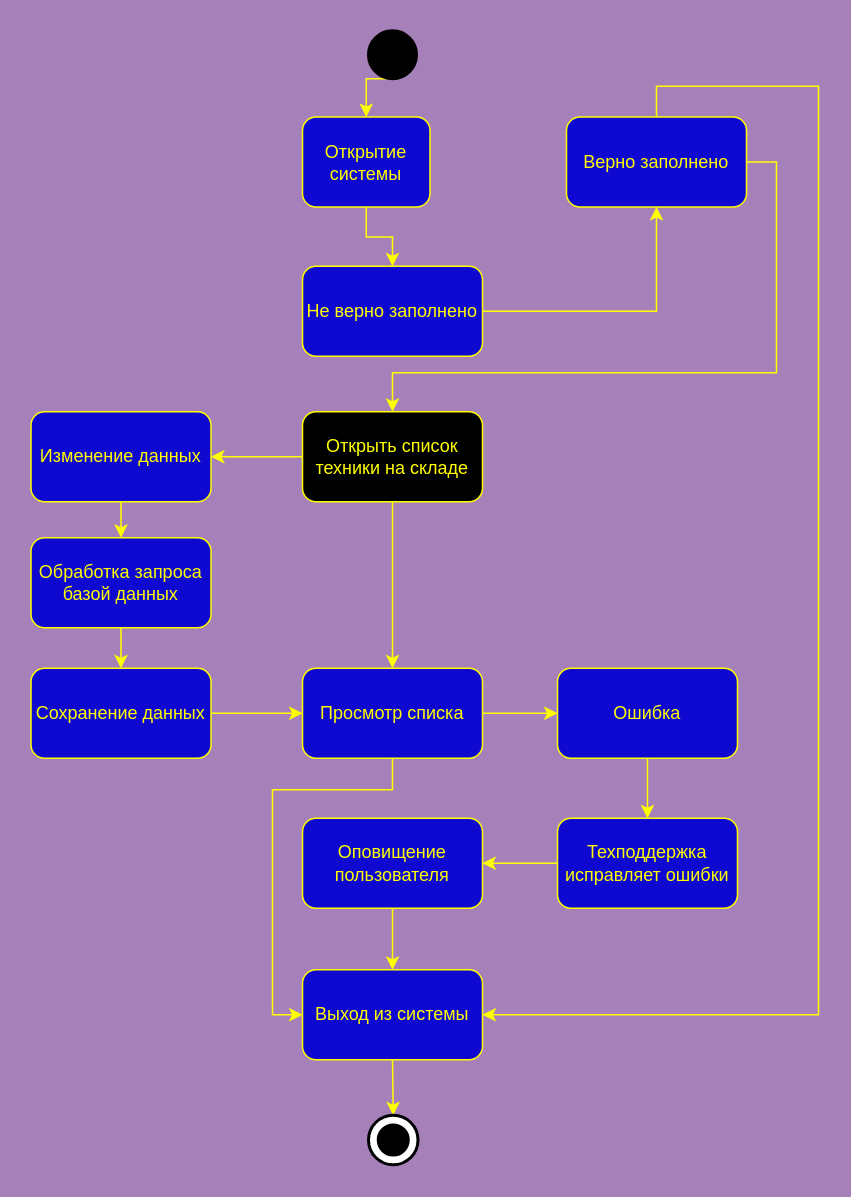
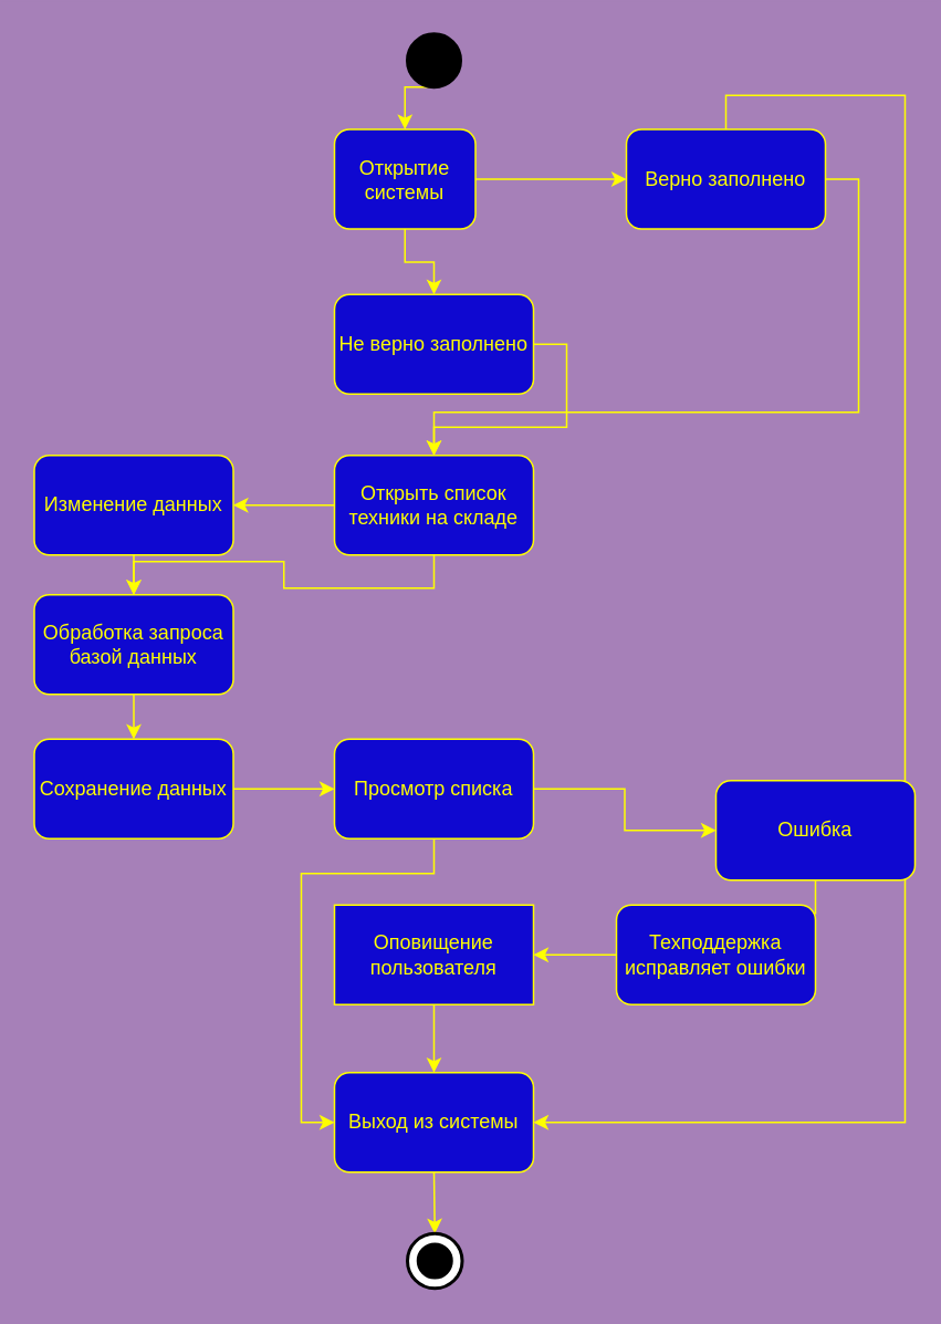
+ <mxCell id="5" style="edgeStyle=orthogonalEdgeStyle;rounded=0;orthogonalLoop=1;jettySize=auto;html=1;exitX=1;exitY=0.5;exitDx=0;exitDy=0;entryX=0;entryY=0.5;entryDx=0;entryDy=0;strokeColor=#FFFF00;" edge="1" parent="1" source="6" target="11"><mxGeometry relative="1" as="geometry" /></mxCell>
- <mxCell id="7" style="edgeStyle=orthogonalEdgeStyle;rounded=0;orthogonalLoop=1;jettySize=auto;html=1;exitX=1;exitY=0.5;exitDx=0;exitDy=0;entryX=0.5;entryY=1;entryDx=0;entryDy=0;strokeColor=#FFFF00;" edge="1" parent="1" source="8" target="11"><mxGeometry relative="1" as="geometry" /></mxCell>
+ <mxCell id="7" style="edgeStyle=orthogonalEdgeStyle;rounded=0;orthogonalLoop=1;jettySize=auto;html=1;exitX=1;exitY=0.5;exitDx=0;exitDy=0;strokeColor=#FFFF00;" edge="1" parent="1" source="8" target="20"><mxGeometry relative="1" as="geometry" /></mxCell>
- <mxCell id="20" value="Открыть список техники на складе" style="rounded=1;whiteSpace=wrap;html=1;fillColor=#000000;strokeColor=#FFFF00;fontColor=#FFFF00;" vertex="1" parent="1"><mxGeometry x="201" y="274" width="120" height="60" as="geometry" /></mxCell>
+ <mxCell id="20" value="Открыть список техники на складе" style="rounded=1;whiteSpace=wrap;html=1;fillColor=#0F08D0;strokeColor=#FFFF00;fontColor=#FFFF00;" vertex="1" parent="1"><mxGeometry x="201" y="274" width="120" height="60" as="geometry" /></mxCell>
- <mxCell id="19" style="edgeStyle=orthogonalEdgeStyle;rounded=0;orthogonalLoop=1;jettySize=auto;html=1;exitX=0.5;exitY=1;exitDx=0;exitDy=0;entryX=0.5;entryY=0;entryDx=0;entryDy=0;strokeColor=#FFFF00;" edge="1" parent="1" source="20" target="23"><mxGeometry relative="1" as="geometry" /></mxCell>
+ <mxCell id="19" style="edgeStyle=orthogonalEdgeStyle;rounded=0;orthogonalLoop=1;jettySize=auto;html=1;exitX=0.5;exitY=1;exitDx=0;exitDy=0;strokeColor=#FFFF00;" edge="1" parent="1" source="20" target="15"><mxGeometry relative="1" as="geometry" /></mxCell>
- <mxCell id="25" value="Ошибка" style="rounded=1;whiteSpace=wrap;html=1;fillColor=#0F08D0;strokeColor=#FFFF00;fontColor=#FFFF00;" vertex="1" parent="1"><mxGeometry x="371" y="445" width="120" height="60" as="geometry" /></mxCell>
+ <mxCell id="25" value="Ошибка" style="rounded=1;whiteSpace=wrap;html=1;fillColor=#0F08D0;strokeColor=#FFFF00;fontColor=#FFFF00;" vertex="1" parent="1"><mxGeometry x="431" y="470" width="120" height="60" as="geometry" /></mxCell>
- <mxCell id="29" value="Оповищение пользователя" style="rounded=1;whiteSpace=wrap;html=1;fillColor=#0F08D0;strokeColor=#FFFF00;fontColor=#FFFF00;" vertex="1" parent="1"><mxGeometry x="201" y="545" width="120" height="60" as="geometry" /></mxCell>
+ <mxCell id="29" value="Оповищение пользователя" style="whiteSpace=wrap;html=1;fillColor=#0F08D0;strokeColor=#FFFF00;fontColor=#FFFF00;rounded=0;" vertex="1" parent="1"><mxGeometry x="201" y="545" width="120" height="60" as="geometry" /></mxCell>
